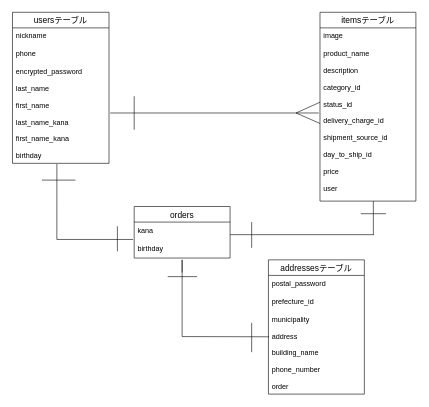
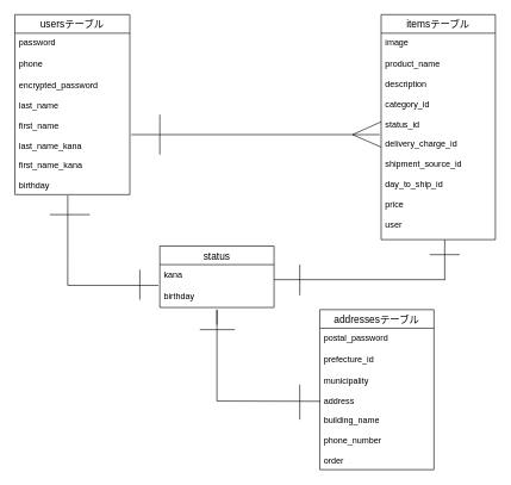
- <mxCell id="3" value="nickname" style="text;strokeColor=none;fillColor=none;spacingLeft=4;spacingRight=4;overflow=hidden;rotatable=0;points=[[0,0.5],[1,0.5]];portConstraint=eastwest;fontSize=12;" parent="2" vertex="1"><mxGeometry y="26" width="161" height="30" as="geometry" /></mxCell>
+ <mxCell id="3" value="password" style="text;strokeColor=none;fillColor=none;spacingLeft=4;spacingRight=4;overflow=hidden;rotatable=0;points=[[0,0.5],[1,0.5]];portConstraint=eastwest;fontSize=12;" parent="2" vertex="1"><mxGeometry y="26" width="161" height="30" as="geometry" /></mxCell>
- <mxCell id="24" value="orders" style="swimlane;fontStyle=0;childLayout=stackLayout;horizontal=1;startSize=26;horizontalStack=0;resizeParent=1;resizeParentMax=0;resizeLast=0;collapsible=1;marginBottom=0;align=center;fontSize=14;" vertex="1" parent="1"><mxGeometry x="223" y="344" width="160" height="86" as="geometry" /></mxCell>
+ <mxCell id="24" value="status" style="swimlane;fontStyle=0;childLayout=stackLayout;horizontal=1;startSize=26;horizontalStack=0;resizeParent=1;resizeParentMax=0;resizeLast=0;collapsible=1;marginBottom=0;align=center;fontSize=14;" vertex="1" parent="1"><mxGeometry x="223" y="344" width="160" height="86" as="geometry" /></mxCell>
